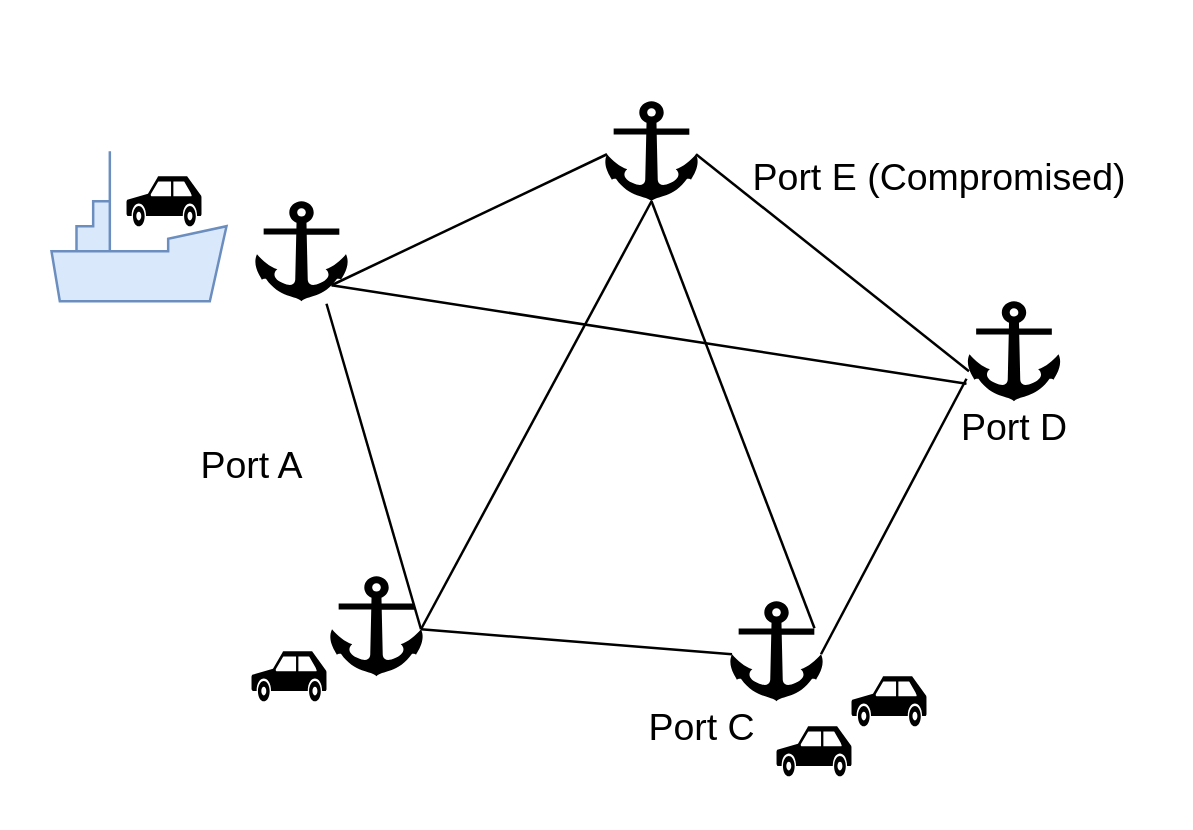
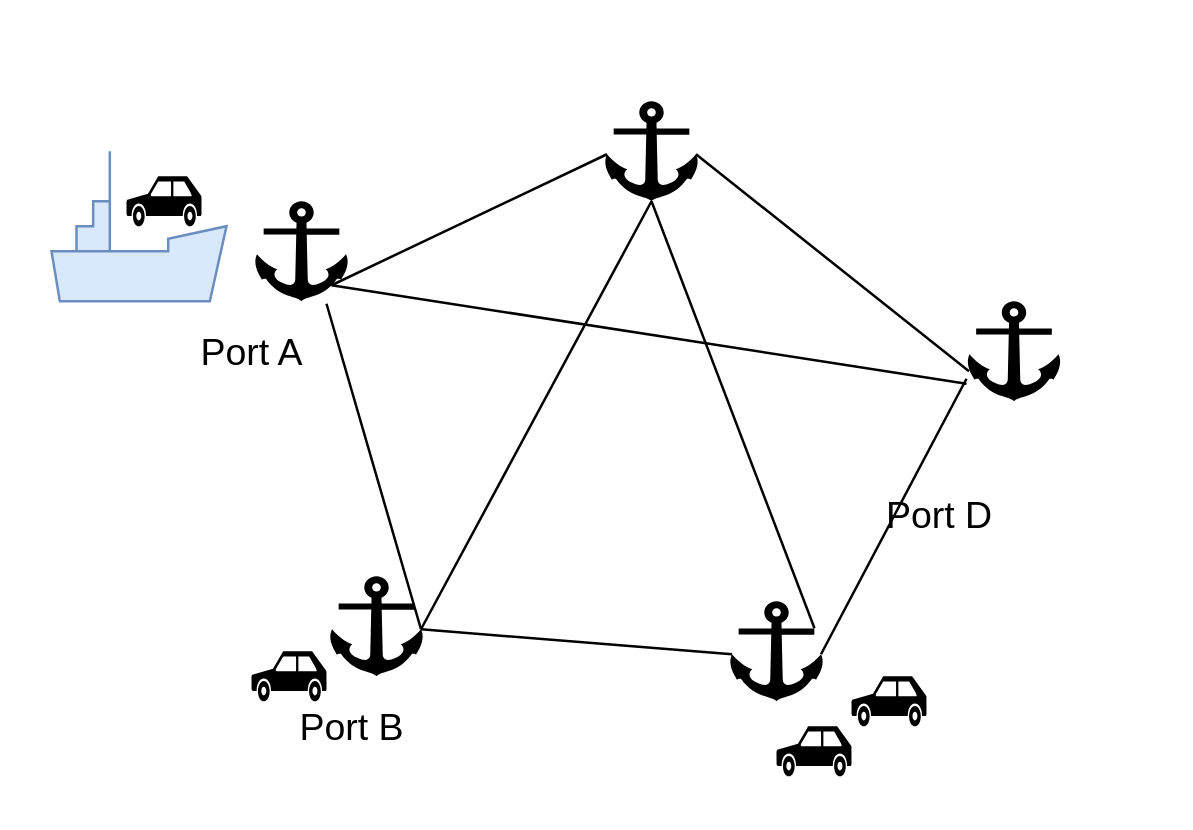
- <mxCell id="25" value="Port E (Compromised)" style="text;html=1;align=center;verticalAlign=middle;resizable=0;points=[];autosize=1;fontSize=15;" vertex="1" parent="1"><mxGeometry x="295" y="60" width="160" height="20" as="geometry" /></mxCell>
- <mxCell id="24" value="Port D" style="text;html=1;align=center;verticalAlign=middle;resizable=0;points=[];autosize=1;fontSize=15;" vertex="1" parent="1"><mxGeometry x="375" y="160" width="60" height="20" as="geometry" /></mxCell>
+ <mxCell id="24" value="Port D" style="text;html=1;align=center;verticalAlign=middle;resizable=0;points=[];autosize=1;fontSize=15;" vertex="1" parent="1"><mxGeometry x="345" y="195" width="60" height="20" as="geometry" /></mxCell>
- <mxCell id="21" value="Port A" style="text;html=1;align=center;verticalAlign=middle;resizable=0;points=[];autosize=1;fontSize=15;" vertex="1" parent="1"><mxGeometry x="70" y="175" width="60" height="20" as="geometry" /></mxCell>
+ <mxCell id="21" value="Port A" style="text;html=1;align=center;verticalAlign=middle;resizable=0;points=[];autosize=1;fontSize=15;" vertex="1" parent="1"><mxGeometry x="70" y="130" width="60" height="20" as="geometry" /></mxCell>
+ <mxCell id="22" value="Port B" style="text;html=1;align=center;verticalAlign=middle;resizable=0;points=[];autosize=1;fontSize=15;" vertex="1" parent="1"><mxGeometry x="110" y="280" width="60" height="20" as="geometry" /></mxCell>
- <mxCell id="23" value="Port C" style="text;html=1;align=center;verticalAlign=middle;resizable=0;points=[];autosize=1;fontSize=15;" vertex="1" parent="1"><mxGeometry x="250" y="280" width="60" height="20" as="geometry" /></mxCell>
